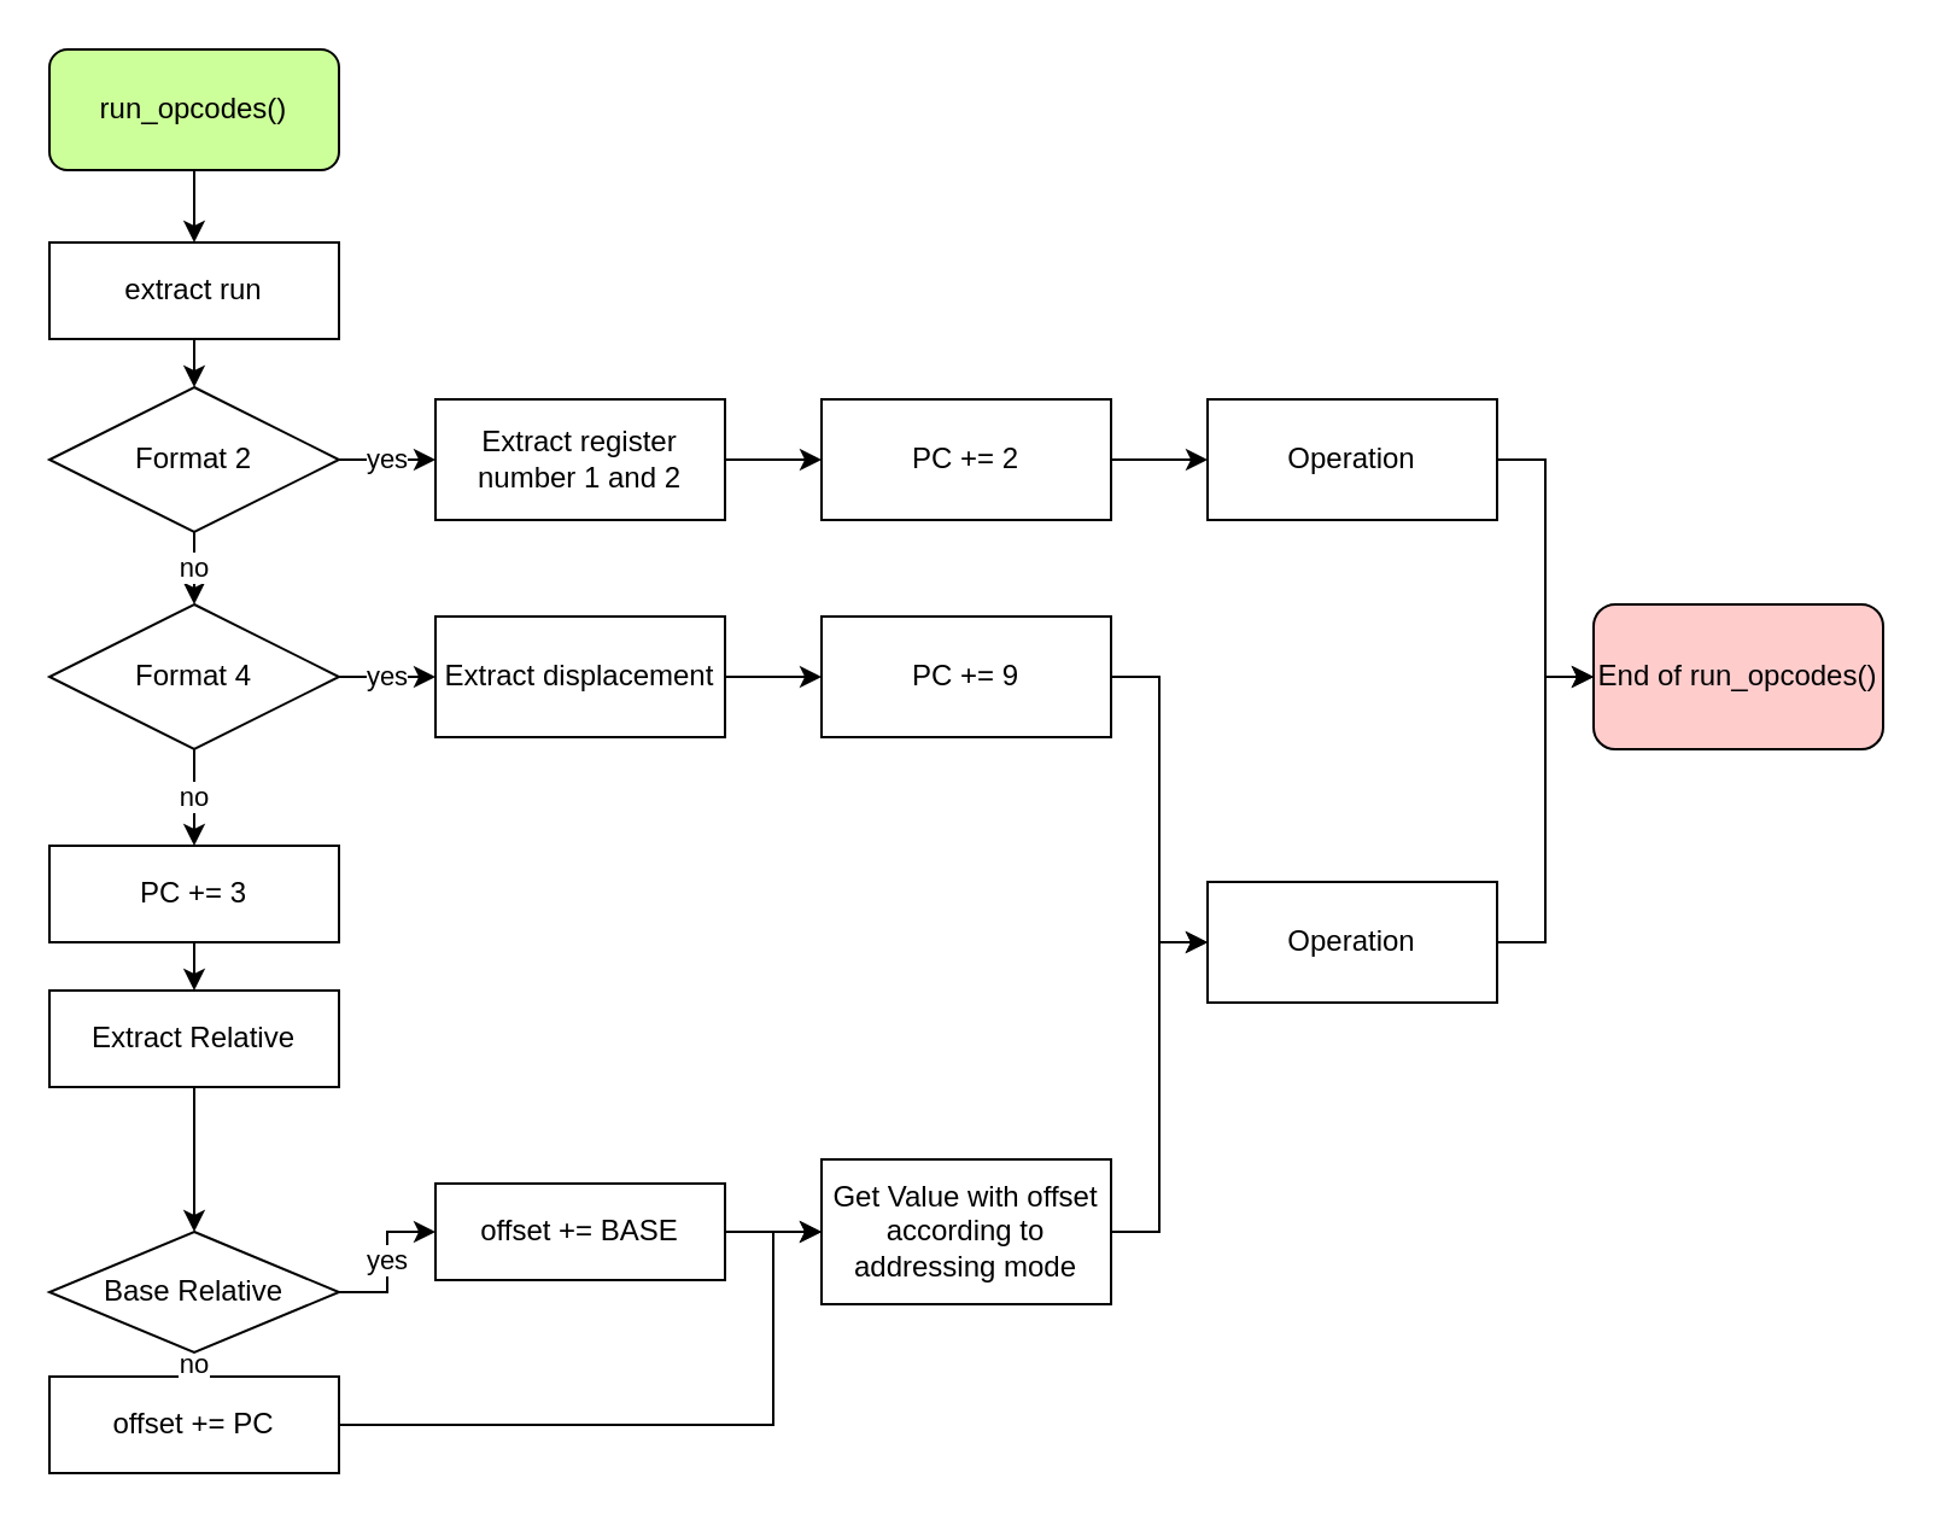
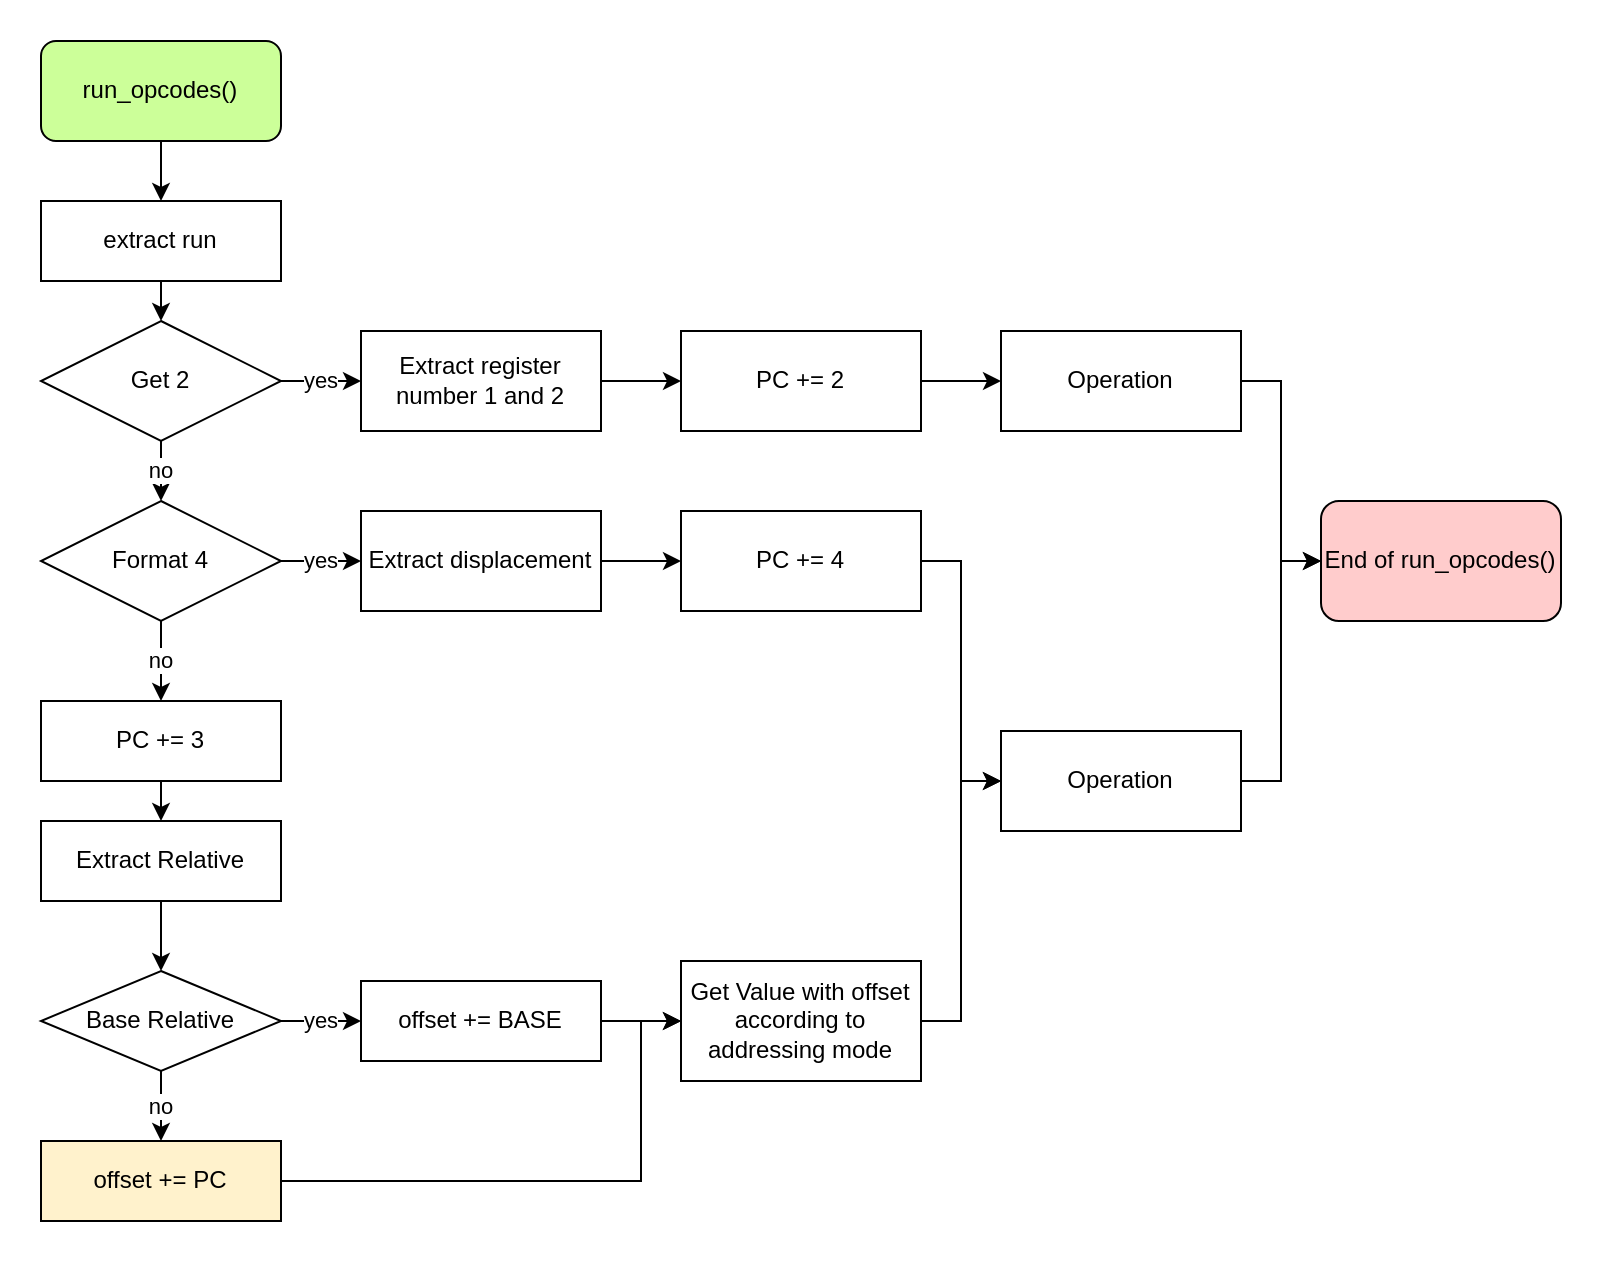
- <mxCell id="8" value="Format 2" style="rhombus;whiteSpace=wrap;html=1;fillColor=#FFFFFF;" vertex="1" parent="1"><mxGeometry x="20" y="160" width="120" height="60" as="geometry" /></mxCell>
+ <mxCell id="8" value="Get 2" style="rhombus;whiteSpace=wrap;html=1;fillColor=#FFFFFF;" vertex="1" parent="1"><mxGeometry x="20" y="160" width="120" height="60" as="geometry" /></mxCell>
- <mxCell id="23" value="PC += 9" style="rounded=0;whiteSpace=wrap;html=1;fillColor=#FFFFFF;" vertex="1" parent="1"><mxGeometry x="340" y="255" width="120" height="50" as="geometry" /></mxCell>
+ <mxCell id="23" value="PC += 4" style="rounded=0;whiteSpace=wrap;html=1;fillColor=#FFFFFF;" vertex="1" parent="1"><mxGeometry x="340" y="255" width="120" height="50" as="geometry" /></mxCell>
- <mxCell id="28" value="Base Relative" style="rhombus;whiteSpace=wrap;html=1;fillColor=#FFFFFF;" vertex="1" parent="1"><mxGeometry x="20" y="510" width="120" height="50" as="geometry" /></mxCell>
+ <mxCell id="28" value="Base Relative" style="rhombus;whiteSpace=wrap;html=1;fillColor=#FFFFFF;" vertex="1" parent="1"><mxGeometry x="20" y="485" width="120" height="50" as="geometry" /></mxCell>
- <mxCell id="12" value="offset += PC" style="rounded=0;whiteSpace=wrap;html=1;fillColor=#FFFFFF;" vertex="1" parent="1"><mxGeometry x="20" y="570" width="120" height="40" as="geometry" /></mxCell>
+ <mxCell id="12" value="offset += PC" style="rounded=0;whiteSpace=wrap;html=1;fillColor=#fff2cc;" vertex="1" parent="1"><mxGeometry x="20" y="570" width="120" height="40" as="geometry" /></mxCell>
